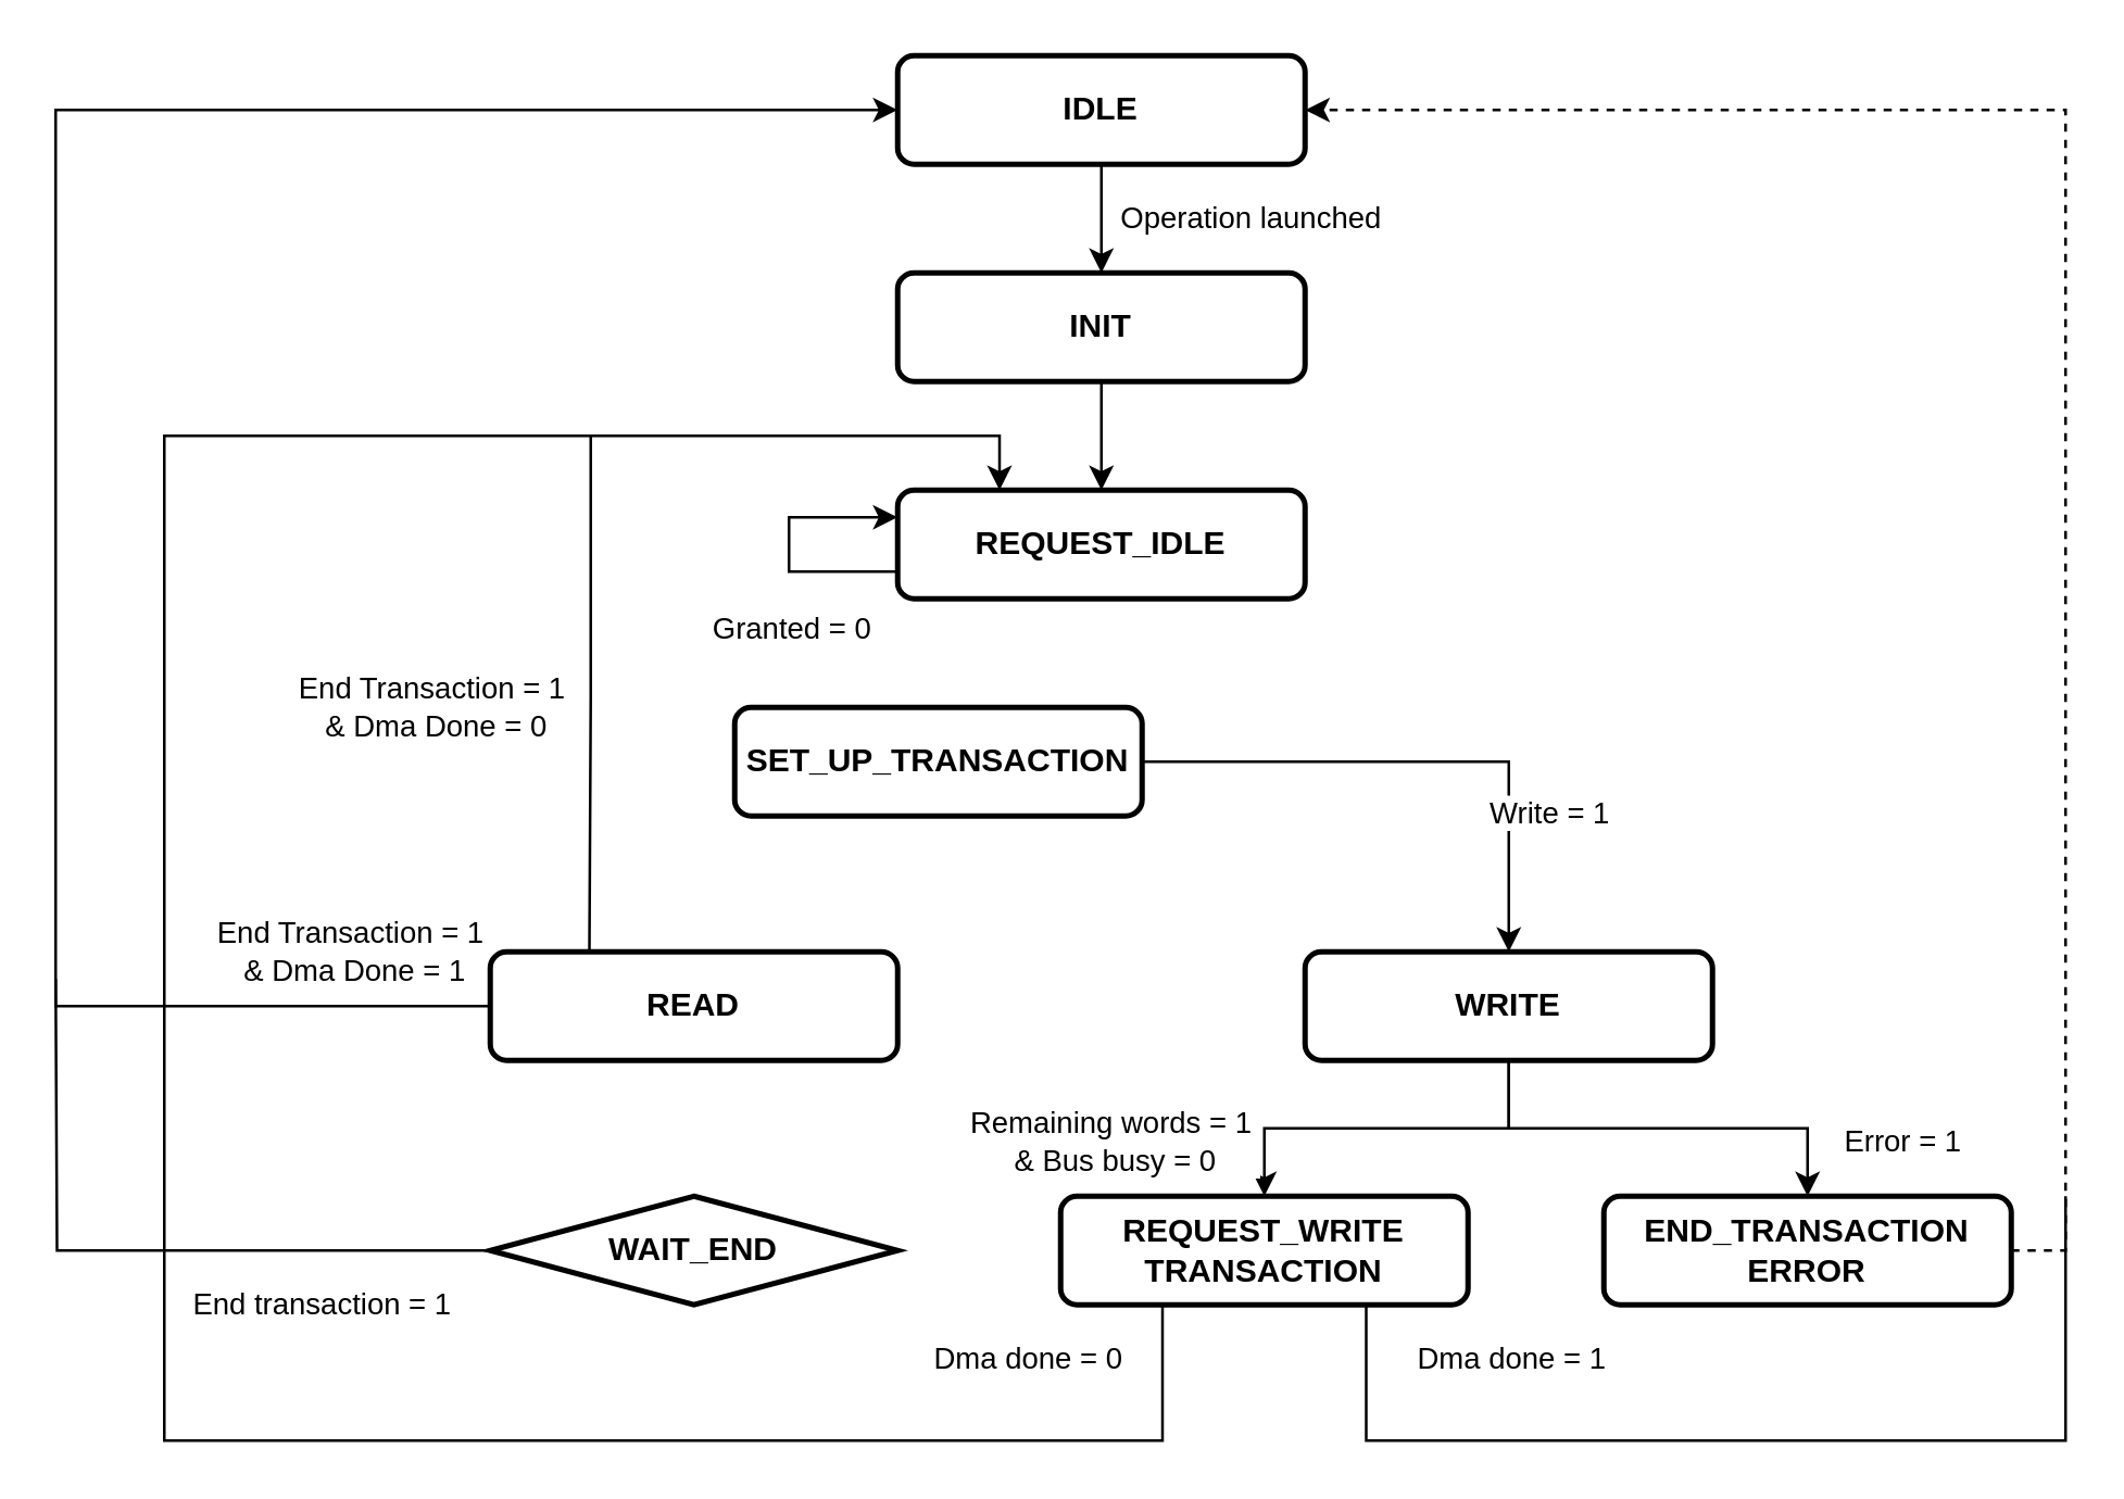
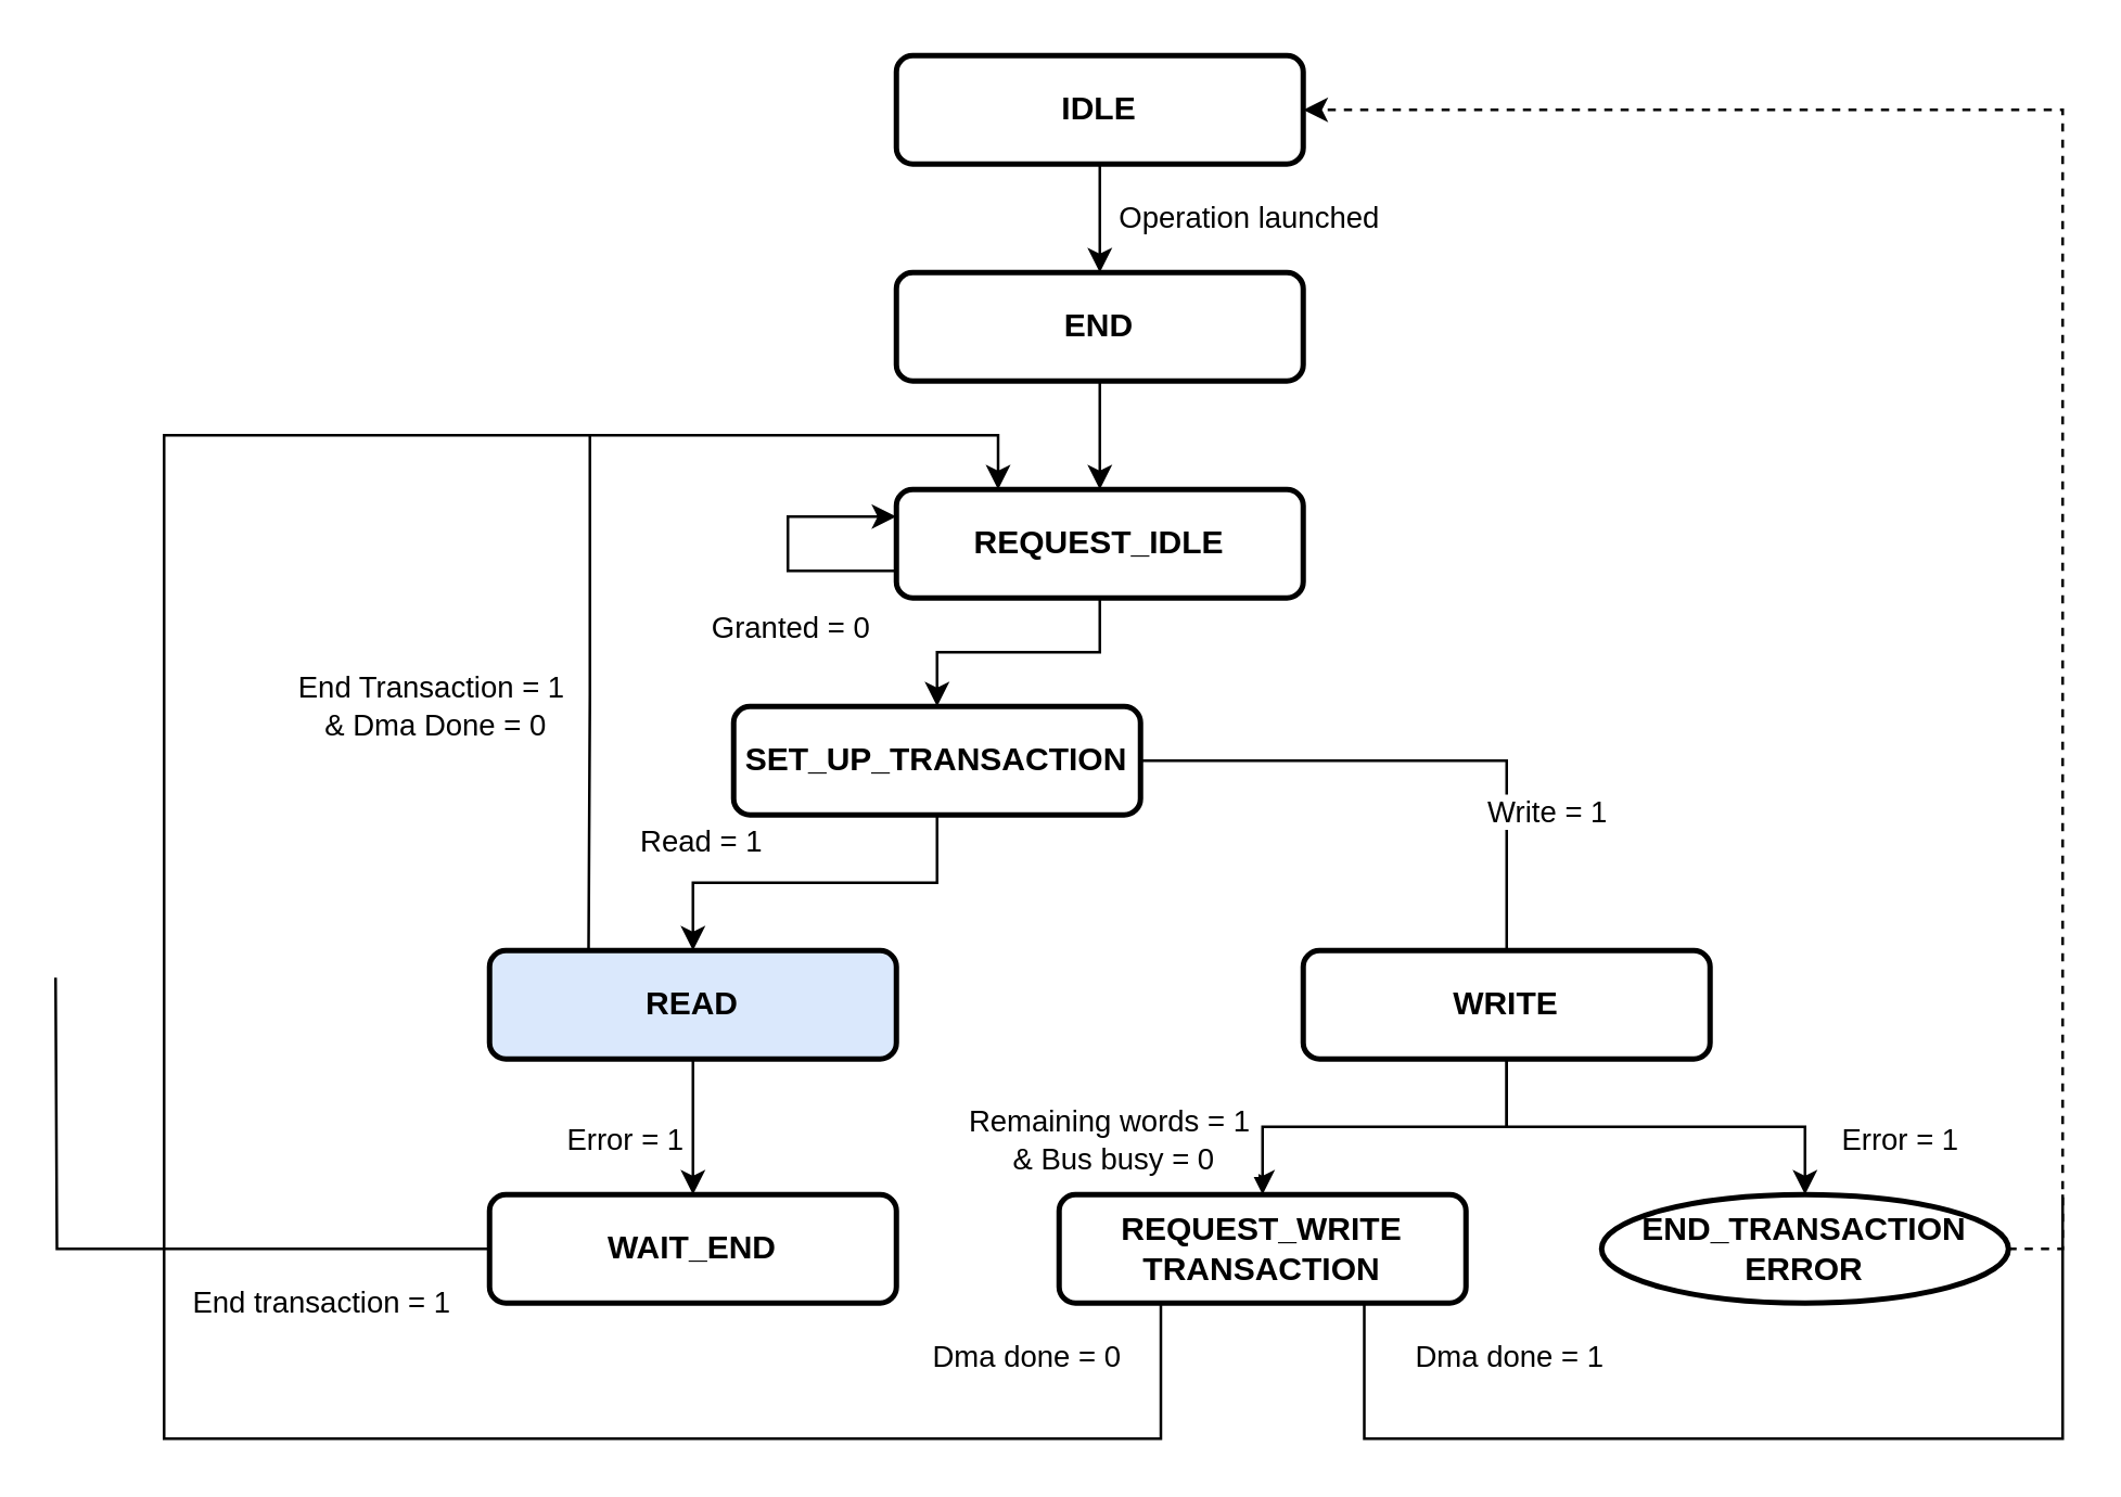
- <mxCell id="12" value="End Transaction = 1&amp;nbsp;&lt;div&gt;&amp;amp; Dma Done = 1&lt;/div&gt;" style="edgeStyle=orthogonalEdgeStyle;rounded=0;orthogonalLoop=1;jettySize=auto;html=1;entryX=0;entryY=0.5;entryDx=0;entryDy=0;" parent="1" source="15" target="3" edge="1"><mxGeometry x="-0.875" y="-20" relative="1" as="geometry"><Array as="points"><mxPoint x="20" y="370" /><mxPoint x="20" y="40" /></Array><mxPoint as="offset" /></mxGeometry></mxCell>
- <mxCell id="5" value="INIT" style="rounded=1;whiteSpace=wrap;html=1;strokeWidth=2;fontStyle=1" parent="1" vertex="1"><mxGeometry x="330" y="100" width="150" height="40" as="geometry" /></mxCell>
+ <mxCell id="5" value="END" style="rounded=1;whiteSpace=wrap;html=1;strokeWidth=2;fontStyle=1" parent="1" vertex="1"><mxGeometry x="330" y="100" width="150" height="40" as="geometry" /></mxCell>
+ <mxCell id="6" value="Granted = 1" style="edgeStyle=orthogonalEdgeStyle;rounded=0;orthogonalLoop=1;jettySize=auto;html=1;entryX=0.5;entryY=0;entryDx=0;entryDy=0;" parent="1" source="7" target="10" edge="1"><mxGeometry y="35" relative="1" as="geometry"><mxPoint as="offset" /></mxGeometry></mxCell>
+ <mxCell id="9" value="Read = 1" style="edgeStyle=orthogonalEdgeStyle;rounded=0;orthogonalLoop=1;jettySize=auto;html=1;entryX=0.5;entryY=0;entryDx=0;entryDy=0;" parent="1" source="10" target="15" edge="1"><mxGeometry x="0.6" y="-15" relative="1" as="geometry"><mxPoint as="offset" /></mxGeometry></mxCell>
- <mxCell id="8" value="Write = 1" style="edgeStyle=orthogonalEdgeStyle;rounded=0;orthogonalLoop=1;jettySize=auto;html=1;entryX=0.5;entryY=0;entryDx=0;entryDy=0;" parent="1" source="10" target="18" edge="1"><mxGeometry x="0.5" y="15" relative="1" as="geometry"><mxPoint as="offset" /></mxGeometry></mxCell>
+ <mxCell id="8" value="Write = 1" style="edgeStyle=orthogonalEdgeStyle;rounded=0;orthogonalLoop=1;jettySize=auto;html=1;entryX=0.5;entryY=0;entryDx=0;entryDy=0;endArrow=none;" parent="1" source="10" target="18" edge="1"><mxGeometry x="0.5" y="15" relative="1" as="geometry"><mxPoint as="offset" /></mxGeometry></mxCell>
- <mxCell id="15" value="READ" style="rounded=1;whiteSpace=wrap;html=1;strokeWidth=2;fontStyle=1" parent="1" vertex="1"><mxGeometry x="180" y="350" width="150" height="40" as="geometry" /></mxCell>
+ <mxCell id="15" value="READ" style="rounded=1;whiteSpace=wrap;html=1;strokeWidth=2;fontStyle=1;fillColor=#dae8fc;" parent="1" vertex="1"><mxGeometry x="180" y="350" width="150" height="40" as="geometry" /></mxCell>
+ <mxCell id="11" value="Error = 1" style="edgeStyle=orthogonalEdgeStyle;rounded=0;orthogonalLoop=1;jettySize=auto;html=1;entryX=0.5;entryY=0;entryDx=0;entryDy=0;" parent="1" source="15" target="20" edge="1"><mxGeometry x="0.2" y="-25" relative="1" as="geometry"><mxPoint as="offset" /></mxGeometry></mxCell>
- <mxCell id="20" value="WAIT_END" style="rhombus;whiteSpace=wrap;html=1;strokeWidth=2;fontStyle=1;" parent="1" vertex="1"><mxGeometry x="180" y="440" width="150" height="40" as="geometry" /></mxCell>
+ <mxCell id="20" value="WAIT_END" style="rounded=1;whiteSpace=wrap;html=1;strokeWidth=2;fontStyle=1" parent="1" vertex="1"><mxGeometry x="180" y="440" width="150" height="40" as="geometry" /></mxCell>
- <mxCell id="25" value="END_&lt;span style=&quot;background-color: transparent; color: light-dark(rgb(0, 0, 0), rgb(255, 255, 255));&quot;&gt;TRANSACTION&lt;/span&gt;&lt;div&gt;&lt;span style=&quot;background-color: transparent; color: light-dark(rgb(0, 0, 0), rgb(255, 255, 255));&quot;&gt;ERROR&lt;/span&gt;&lt;/div&gt;" style="rounded=1;whiteSpace=wrap;html=1;strokeWidth=2;fontStyle=1" parent="1" vertex="1"><mxGeometry x="590" y="440" width="150" height="40" as="geometry" /></mxCell>
+ <mxCell id="25" value="END_&lt;span style=&quot;background-color: transparent; color: light-dark(rgb(0, 0, 0), rgb(255, 255, 255));&quot;&gt;TRANSACTION&lt;/span&gt;&lt;div&gt;&lt;span style=&quot;background-color: transparent; color: light-dark(rgb(0, 0, 0), rgb(255, 255, 255));&quot;&gt;ERROR&lt;/span&gt;&lt;/div&gt;" style="ellipse;whiteSpace=wrap;html=1;strokeWidth=2;fontStyle=1;" parent="1" vertex="1"><mxGeometry x="590" y="440" width="150" height="40" as="geometry" /></mxCell>
